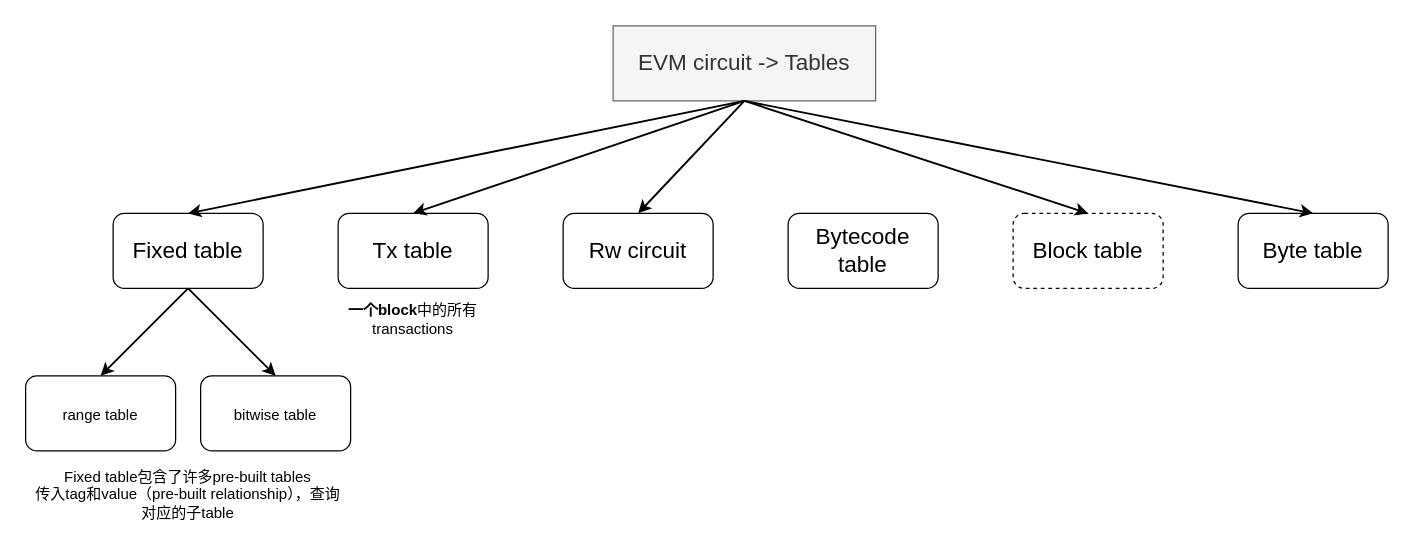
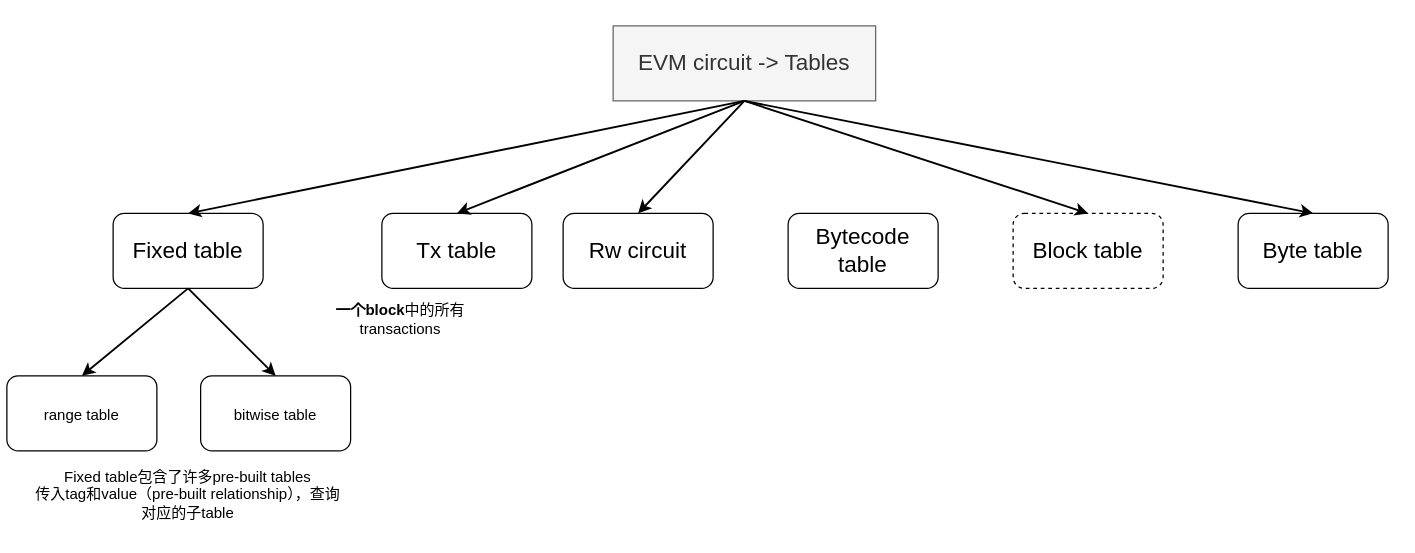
- <mxCell id="4" value="Tx table" style="rounded=1;whiteSpace=wrap;html=1;fontSize=18;strokeWidth=1;" vertex="1" parent="1"><mxGeometry x="270" y="170" width="120" height="60" as="geometry" /></mxCell>
+ <mxCell id="4" value="Tx table" style="rounded=1;whiteSpace=wrap;html=1;fontSize=18;strokeWidth=1;" vertex="1" parent="1"><mxGeometry x="305" y="170" width="120" height="60" as="geometry" /></mxCell>
- <mxCell id="19" value="&lt;b&gt;一个block&lt;/b&gt;中的所有transactions" style="text;html=1;strokeColor=none;fillColor=none;align=center;verticalAlign=middle;whiteSpace=wrap;rounded=0;fontSize=12;" vertex="1" parent="1"><mxGeometry x="275" y="240" width="110" height="30" as="geometry" /></mxCell>
+ <mxCell id="19" value="&lt;b&gt;一个block&lt;/b&gt;中的所有transactions" style="text;html=1;strokeColor=none;fillColor=none;align=center;verticalAlign=middle;whiteSpace=wrap;rounded=0;fontSize=12;" vertex="1" parent="1"><mxGeometry x="265" y="240" width="110" height="30" as="geometry" /></mxCell>
- <mxCell id="14" value="&lt;font style=&quot;font-size: 12px;&quot;&gt;range table&lt;/font&gt;" style="rounded=1;whiteSpace=wrap;html=1;fontSize=18;strokeWidth=1;" vertex="1" parent="1"><mxGeometry x="20" y="300" width="120" height="60" as="geometry" /></mxCell>
+ <mxCell id="14" value="&lt;font style=&quot;font-size: 12px;&quot;&gt;range table&lt;/font&gt;" style="rounded=1;whiteSpace=wrap;html=1;fontSize=18;strokeWidth=1;" vertex="1" parent="1"><mxGeometry x="5" y="300" width="120" height="60" as="geometry" /></mxCell>
